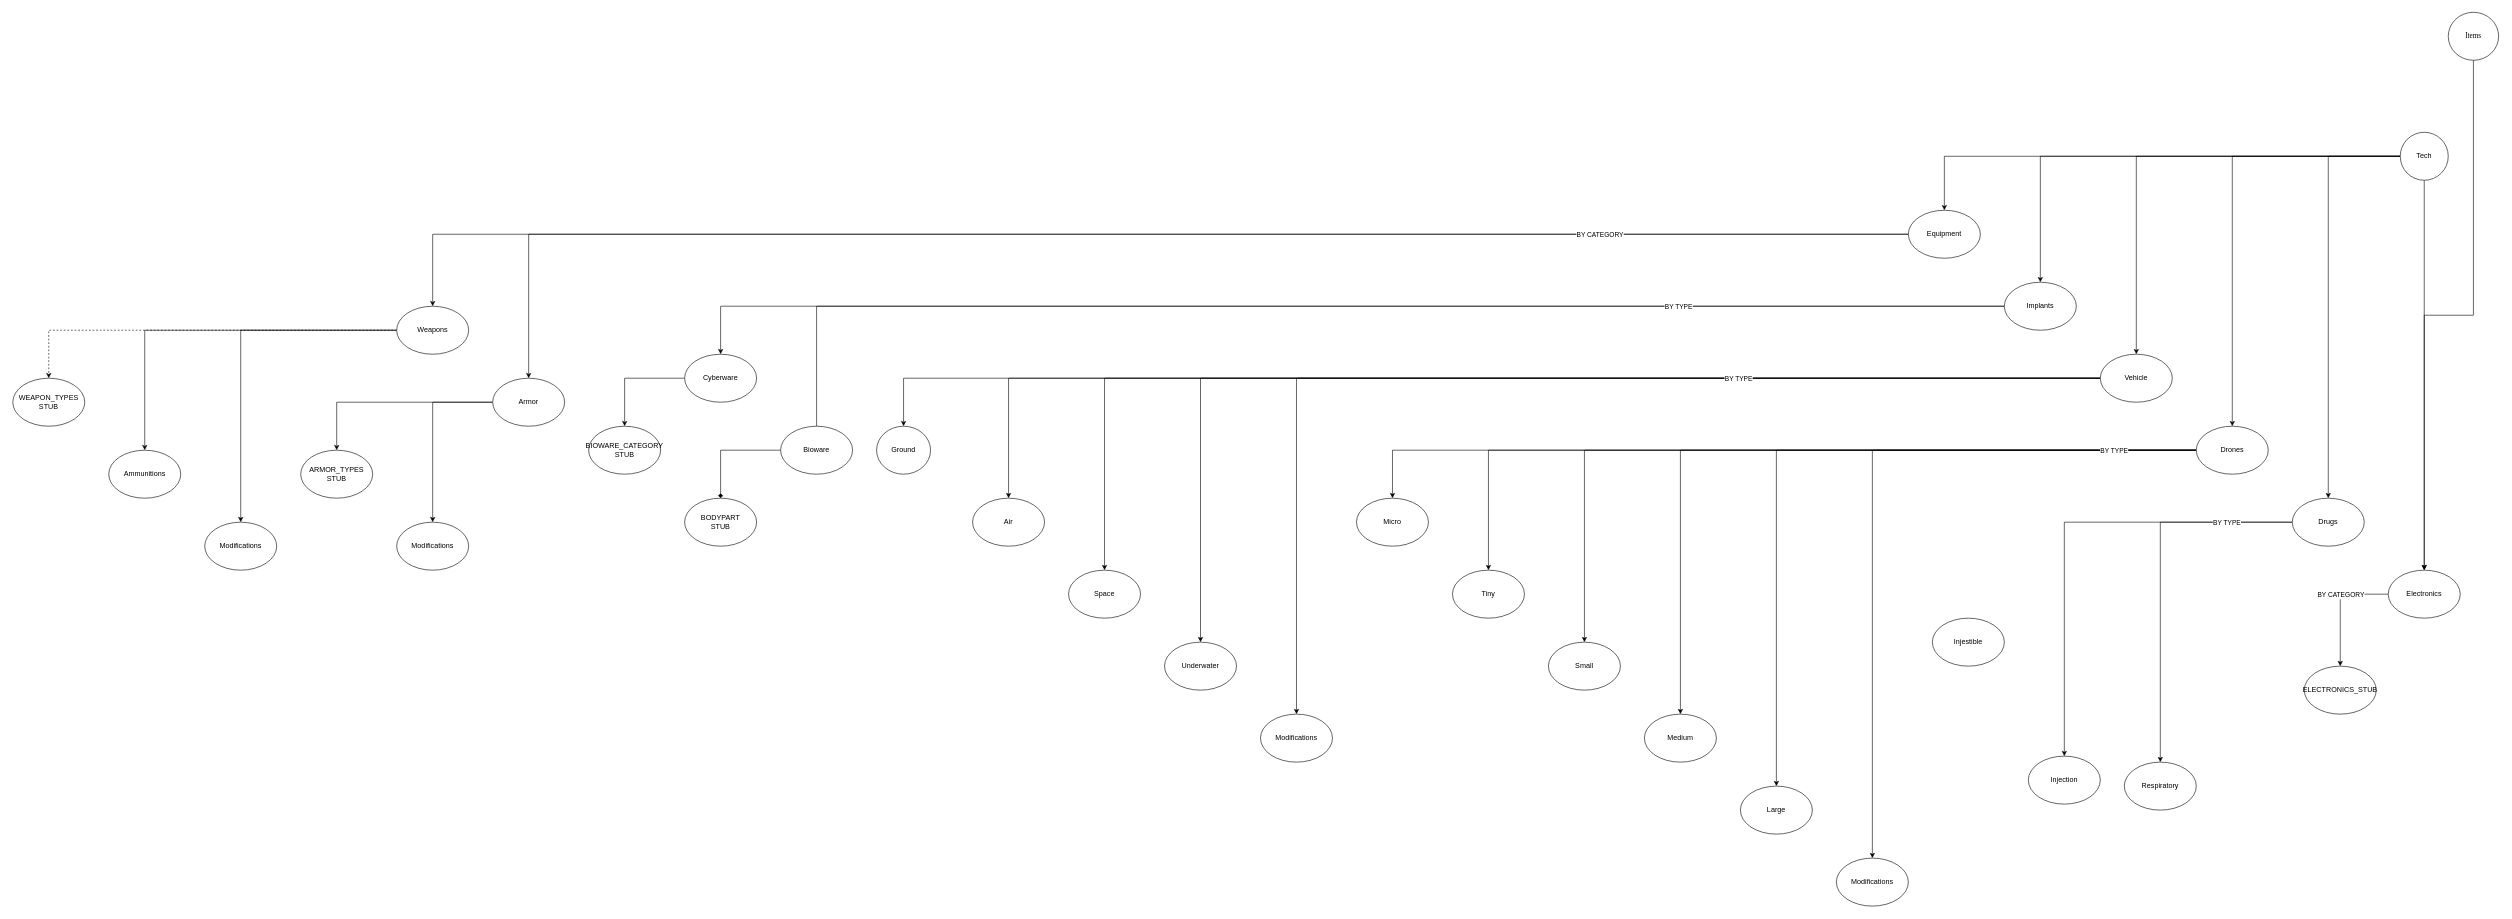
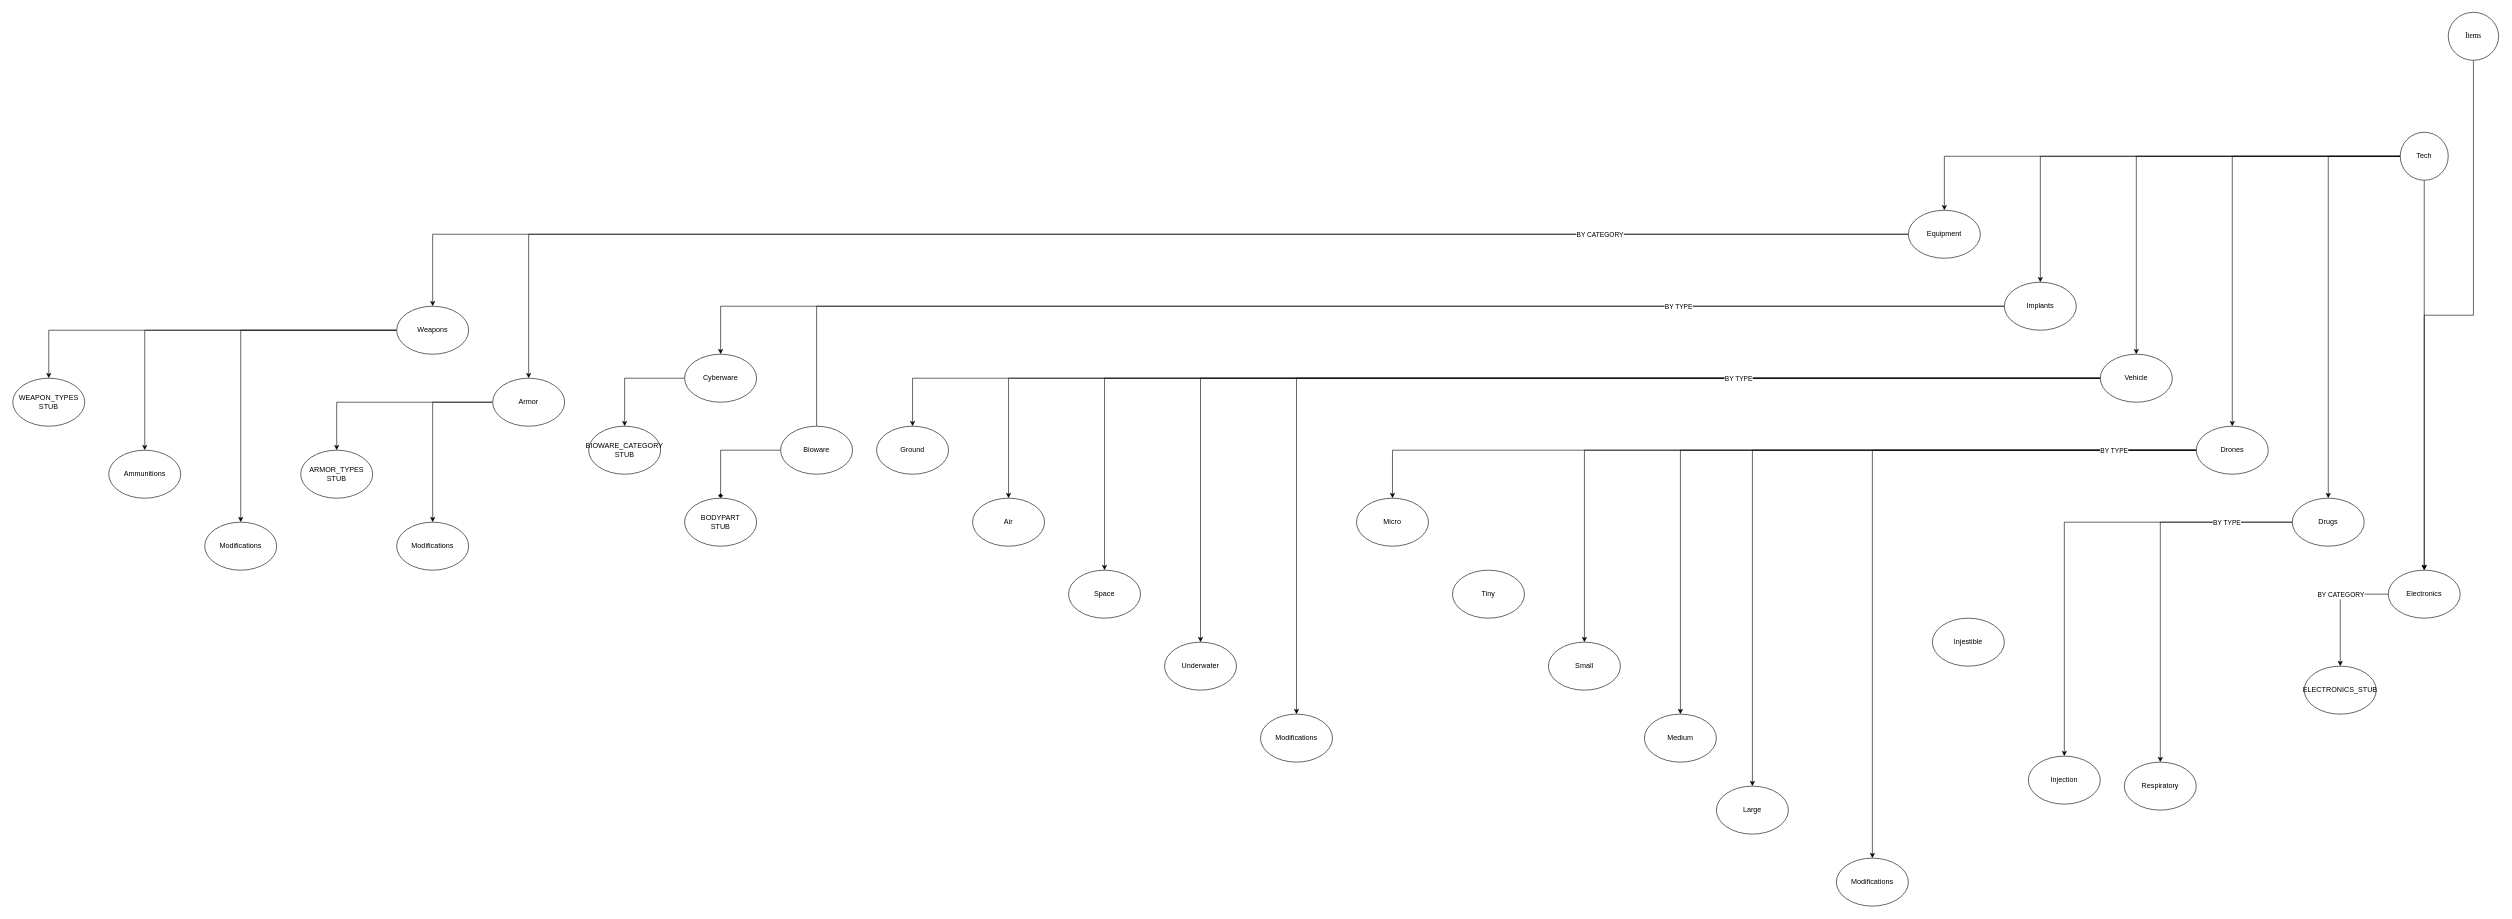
- <mxCell id="41" style="edgeStyle=orthogonalEdgeStyle;rounded=0;orthogonalLoop=1;jettySize=auto;html=1;entryX=0.5;entryY=0;entryDx=0;entryDy=0;dashed=1;" edge="1" parent="1" source="44" target="67"><mxGeometry relative="1" as="geometry" /></mxCell>
+ <mxCell id="41" style="edgeStyle=orthogonalEdgeStyle;rounded=0;orthogonalLoop=1;jettySize=auto;html=1;entryX=0.5;entryY=0;entryDx=0;entryDy=0;" edge="1" parent="1" source="44" target="67"><mxGeometry relative="1" as="geometry" /></mxCell>
- <mxCell id="52" value="Ground" style="ellipse;whiteSpace=wrap;html=1;" vertex="1" parent="1"><mxGeometry x="1460" y="710" width="90" height="80" as="geometry" /></mxCell>
+ <mxCell id="52" value="Ground" style="ellipse;whiteSpace=wrap;html=1;" vertex="1" parent="1"><mxGeometry x="1460" y="710" width="120" height="80" as="geometry" /></mxCell>
- <mxCell id="27" style="edgeStyle=orthogonalEdgeStyle;rounded=0;orthogonalLoop=1;jettySize=auto;html=1;" edge="1" parent="1" source="33" target="58"><mxGeometry relative="1" as="geometry" /></mxCell>
- <mxCell id="61" value="Large" style="ellipse;whiteSpace=wrap;html=1;" vertex="1" parent="1"><mxGeometry x="2900" y="1310" width="120" height="80" as="geometry" /></mxCell>
+ <mxCell id="61" value="Large" style="ellipse;whiteSpace=wrap;html=1;" vertex="1" parent="1"><mxGeometry x="2860" y="1310" width="120" height="80" as="geometry" /></mxCell>
